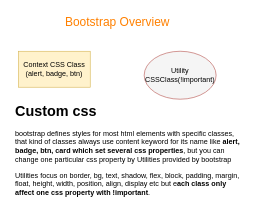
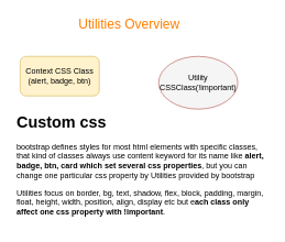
- <mxCell id="2" value="Bootstrap Overview" style="text;html=1;align=center;verticalAlign=middle;resizable=0;points=[];autosize=1;fontSize=20;fontColor=#FF8000;" parent="1" vertex="1"><mxGeometry x="100" y="20" width="190" height="30" as="geometry" /></mxCell>
+ <mxCell id="2" value="Utilities Overview" style="text;html=1;align=center;verticalAlign=middle;resizable=0;points=[];autosize=1;fontSize=20;fontColor=#FF8000;" parent="1" vertex="1"><mxGeometry x="100" y="20" width="190" height="30" as="geometry" /></mxCell>
- <mxCell id="6" value="&lt;div&gt;Context CSS Class&lt;/div&gt;&lt;div&gt;(alert, badge, btn)&lt;br&gt;&lt;/div&gt;" style="whiteSpace=wrap;html=1;fillColor=#fff2cc;strokeColor=#d6b656;rounded=0;" parent="3" vertex="1"><mxGeometry x="10" width="120" height="60" as="geometry" /></mxCell>
+ <mxCell id="6" value="&lt;div&gt;Context CSS Class&lt;/div&gt;&lt;div&gt;(alert, badge, btn)&lt;br&gt;&lt;/div&gt;" style="rounded=1;whiteSpace=wrap;html=1;fillColor=#fff2cc;strokeColor=#d6b656;" parent="3" vertex="1"><mxGeometry x="10" width="120" height="60" as="geometry" /></mxCell>
